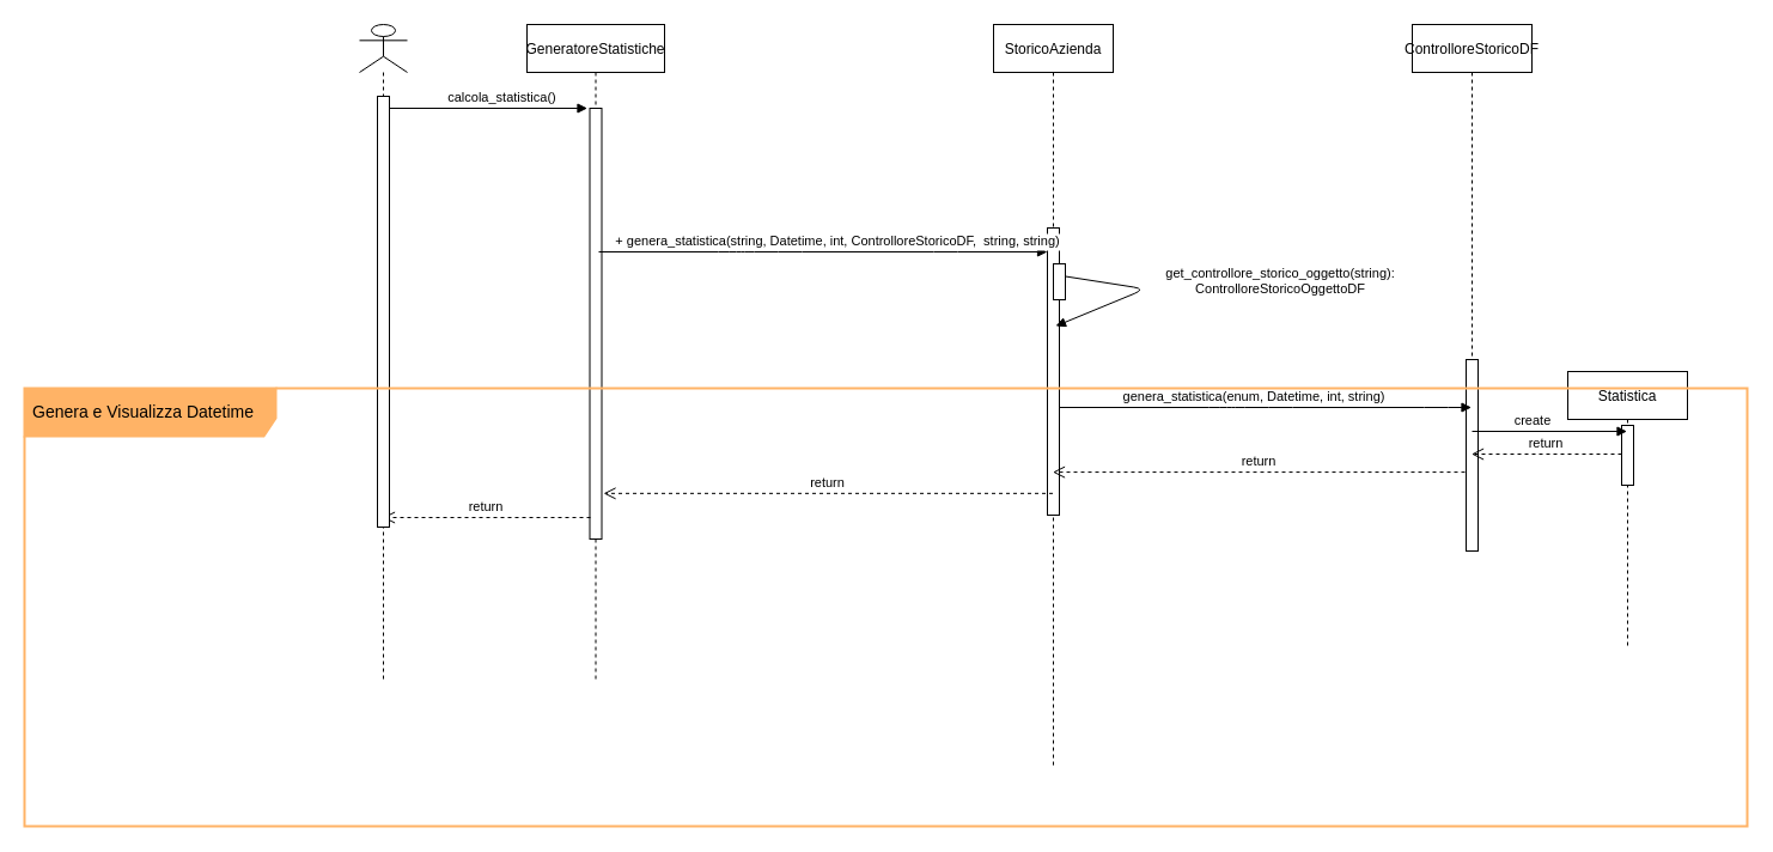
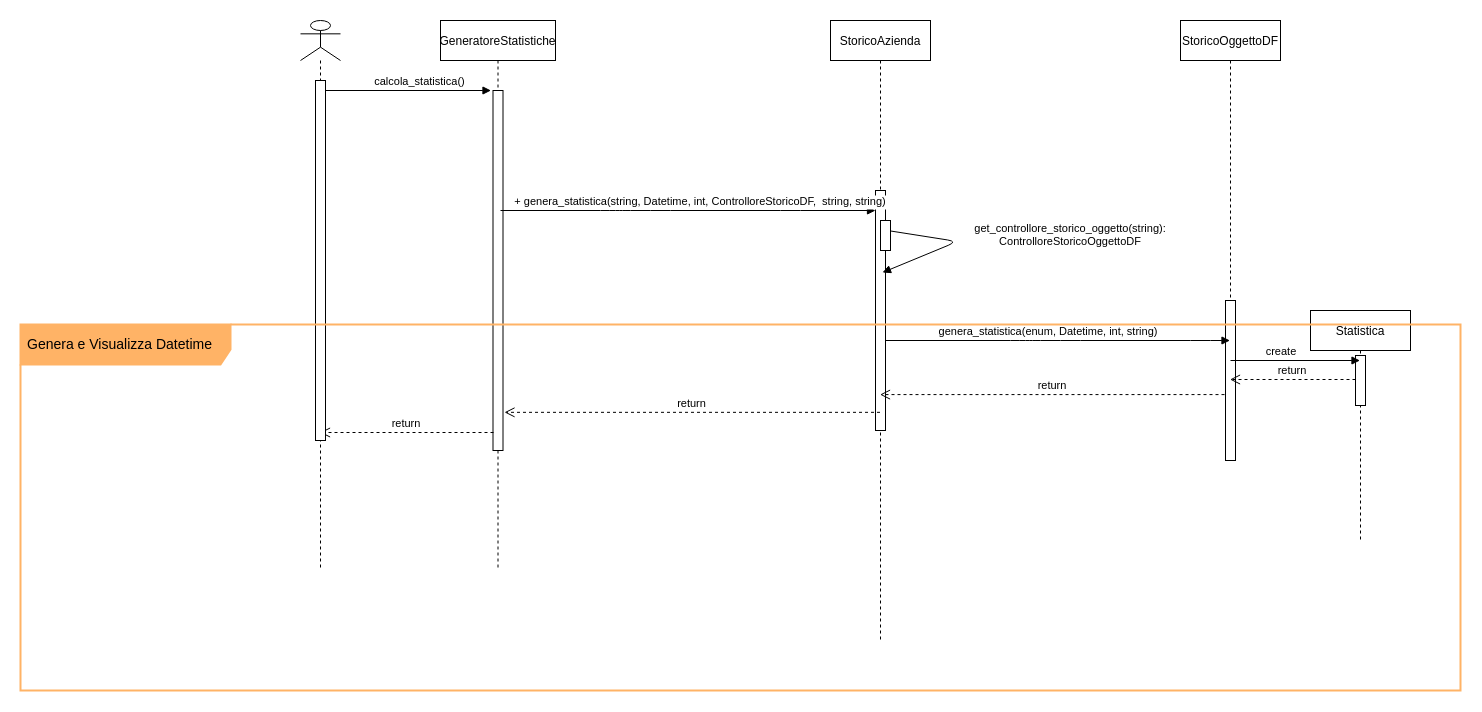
- <mxCell id="7" value="ControlloreStoricoDF" style="shape=umlLifeline;perimeter=lifelinePerimeter;container=1;collapsible=0;recursiveResize=0;rounded=0;shadow=0;strokeWidth=1;" vertex="1" parent="1"><mxGeometry x="1180" y="20" width="100" height="440" as="geometry" /></mxCell>
+ <mxCell id="7" value="StoricoOggettoDF" style="shape=umlLifeline;perimeter=lifelinePerimeter;container=1;collapsible=0;recursiveResize=0;rounded=0;shadow=0;strokeWidth=1;" vertex="1" parent="1"><mxGeometry x="1180" y="20" width="100" height="440" as="geometry" /></mxCell>
